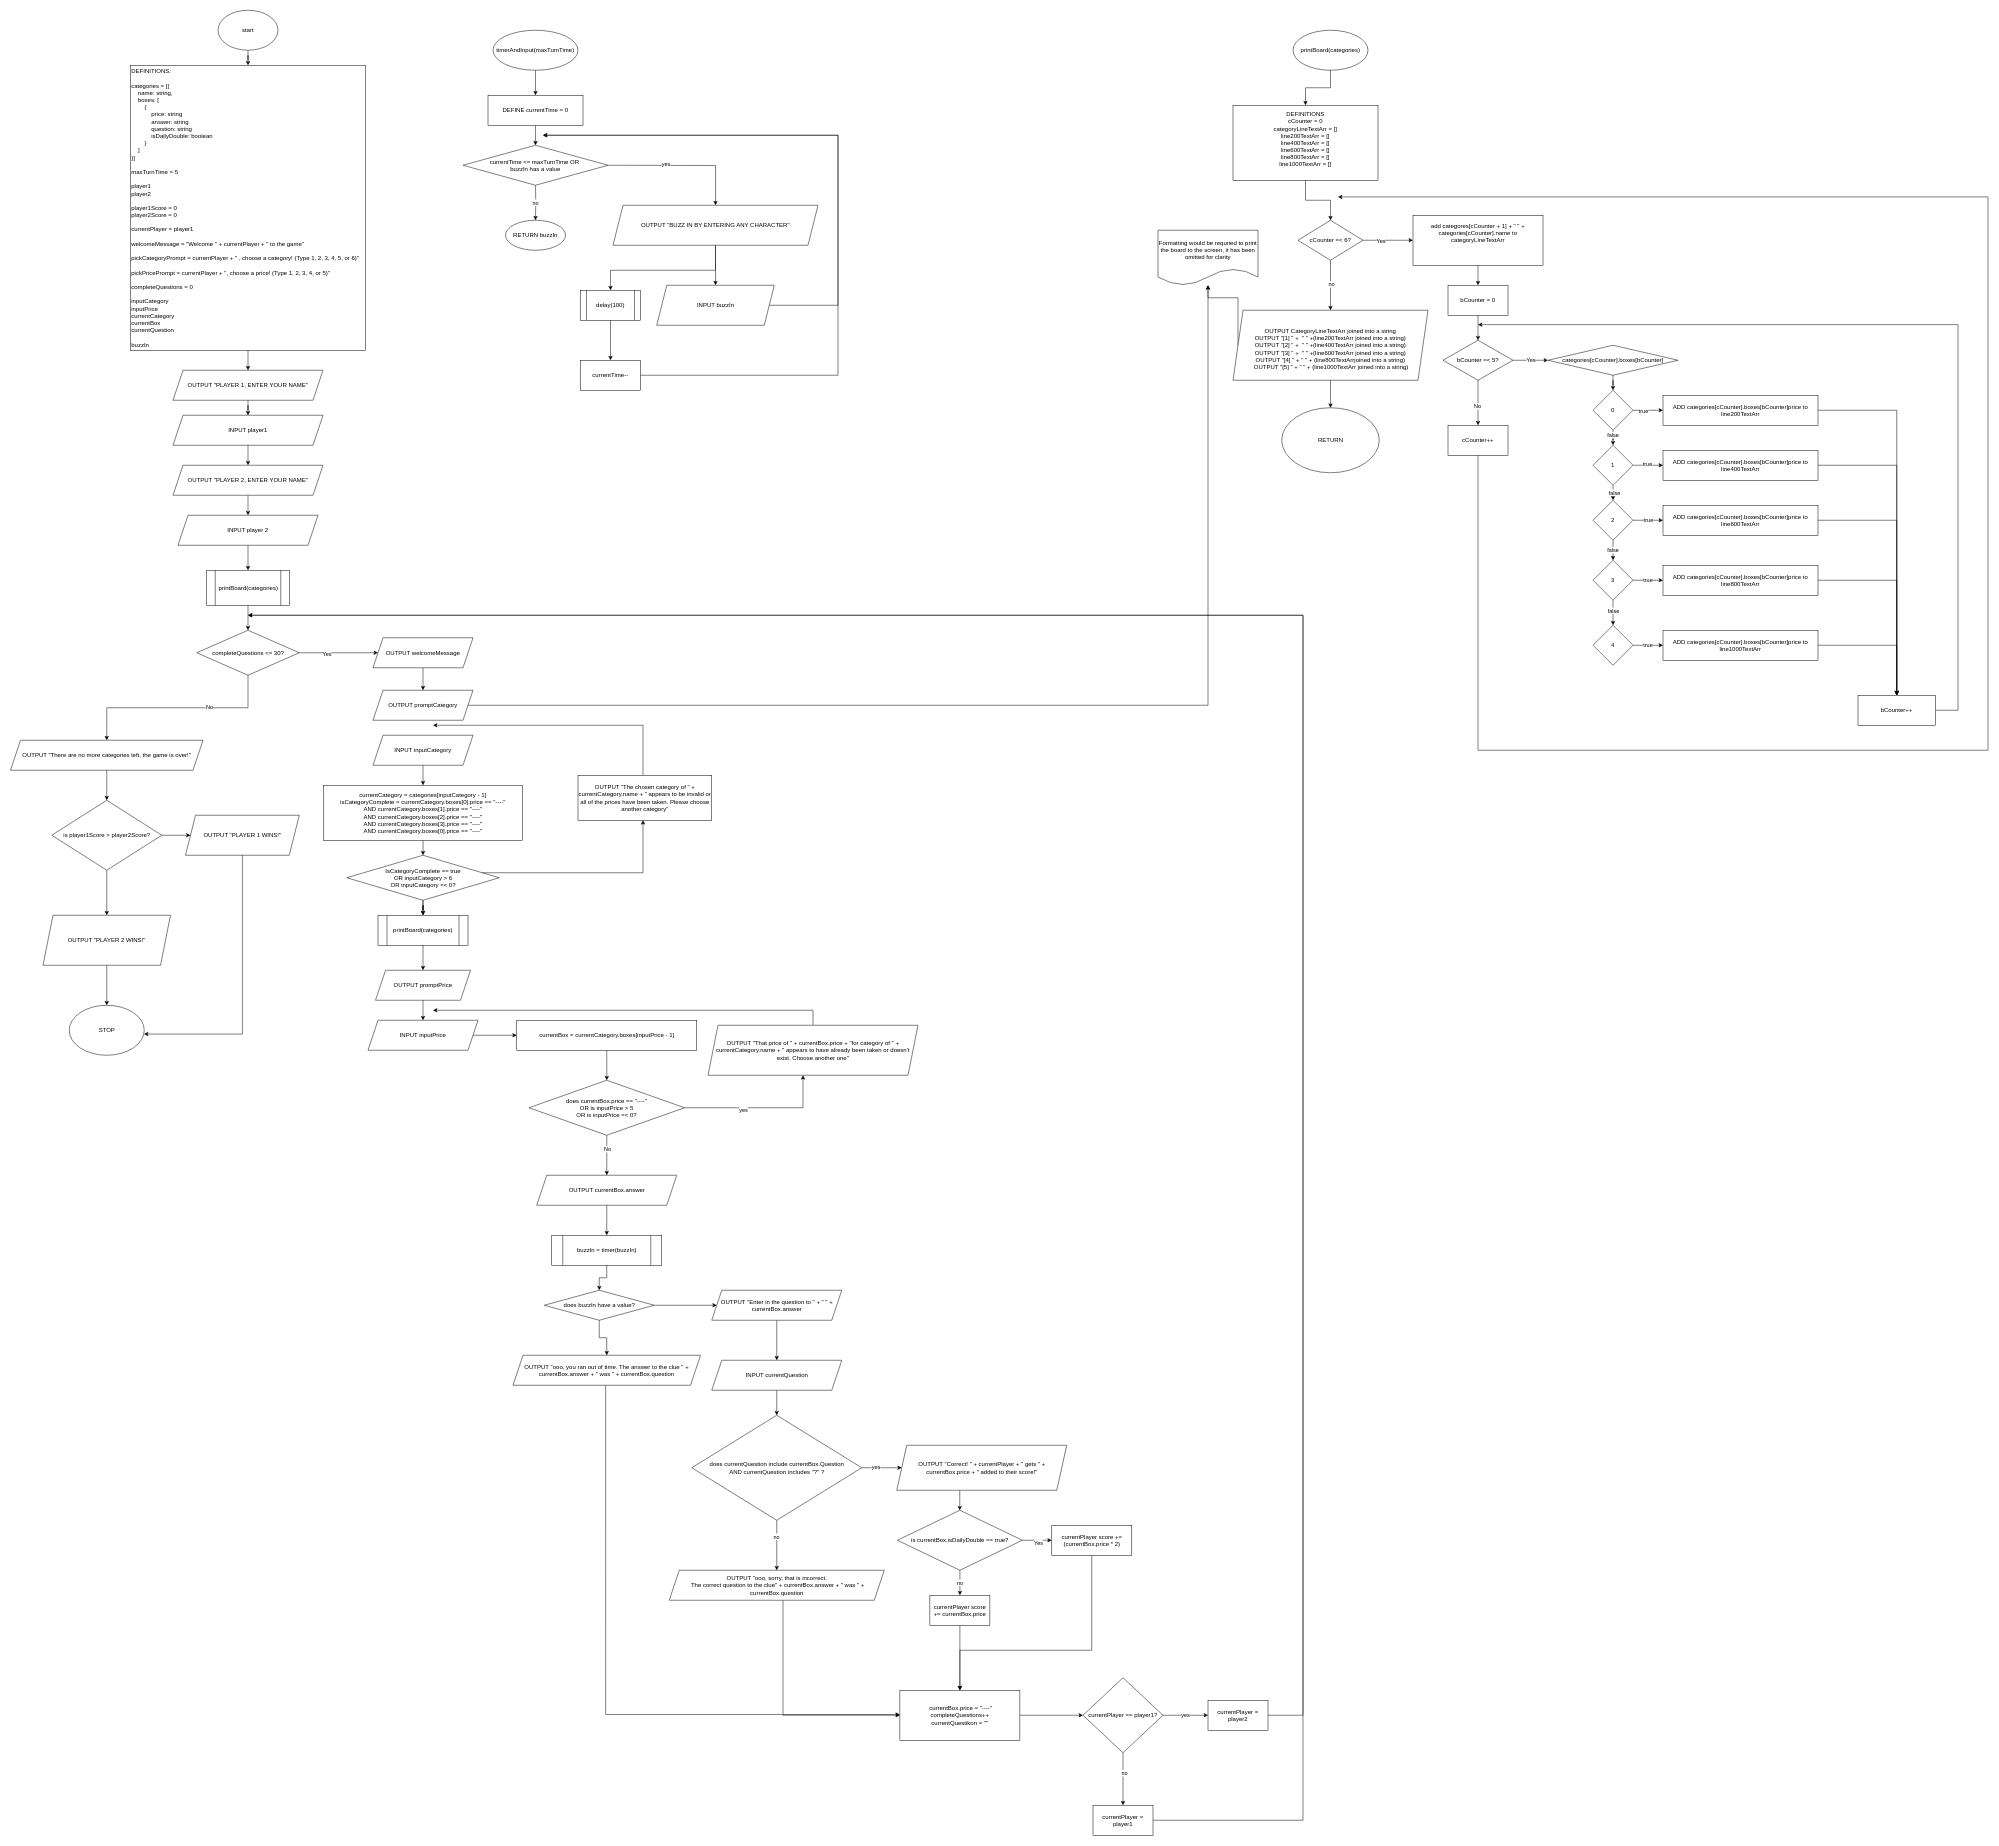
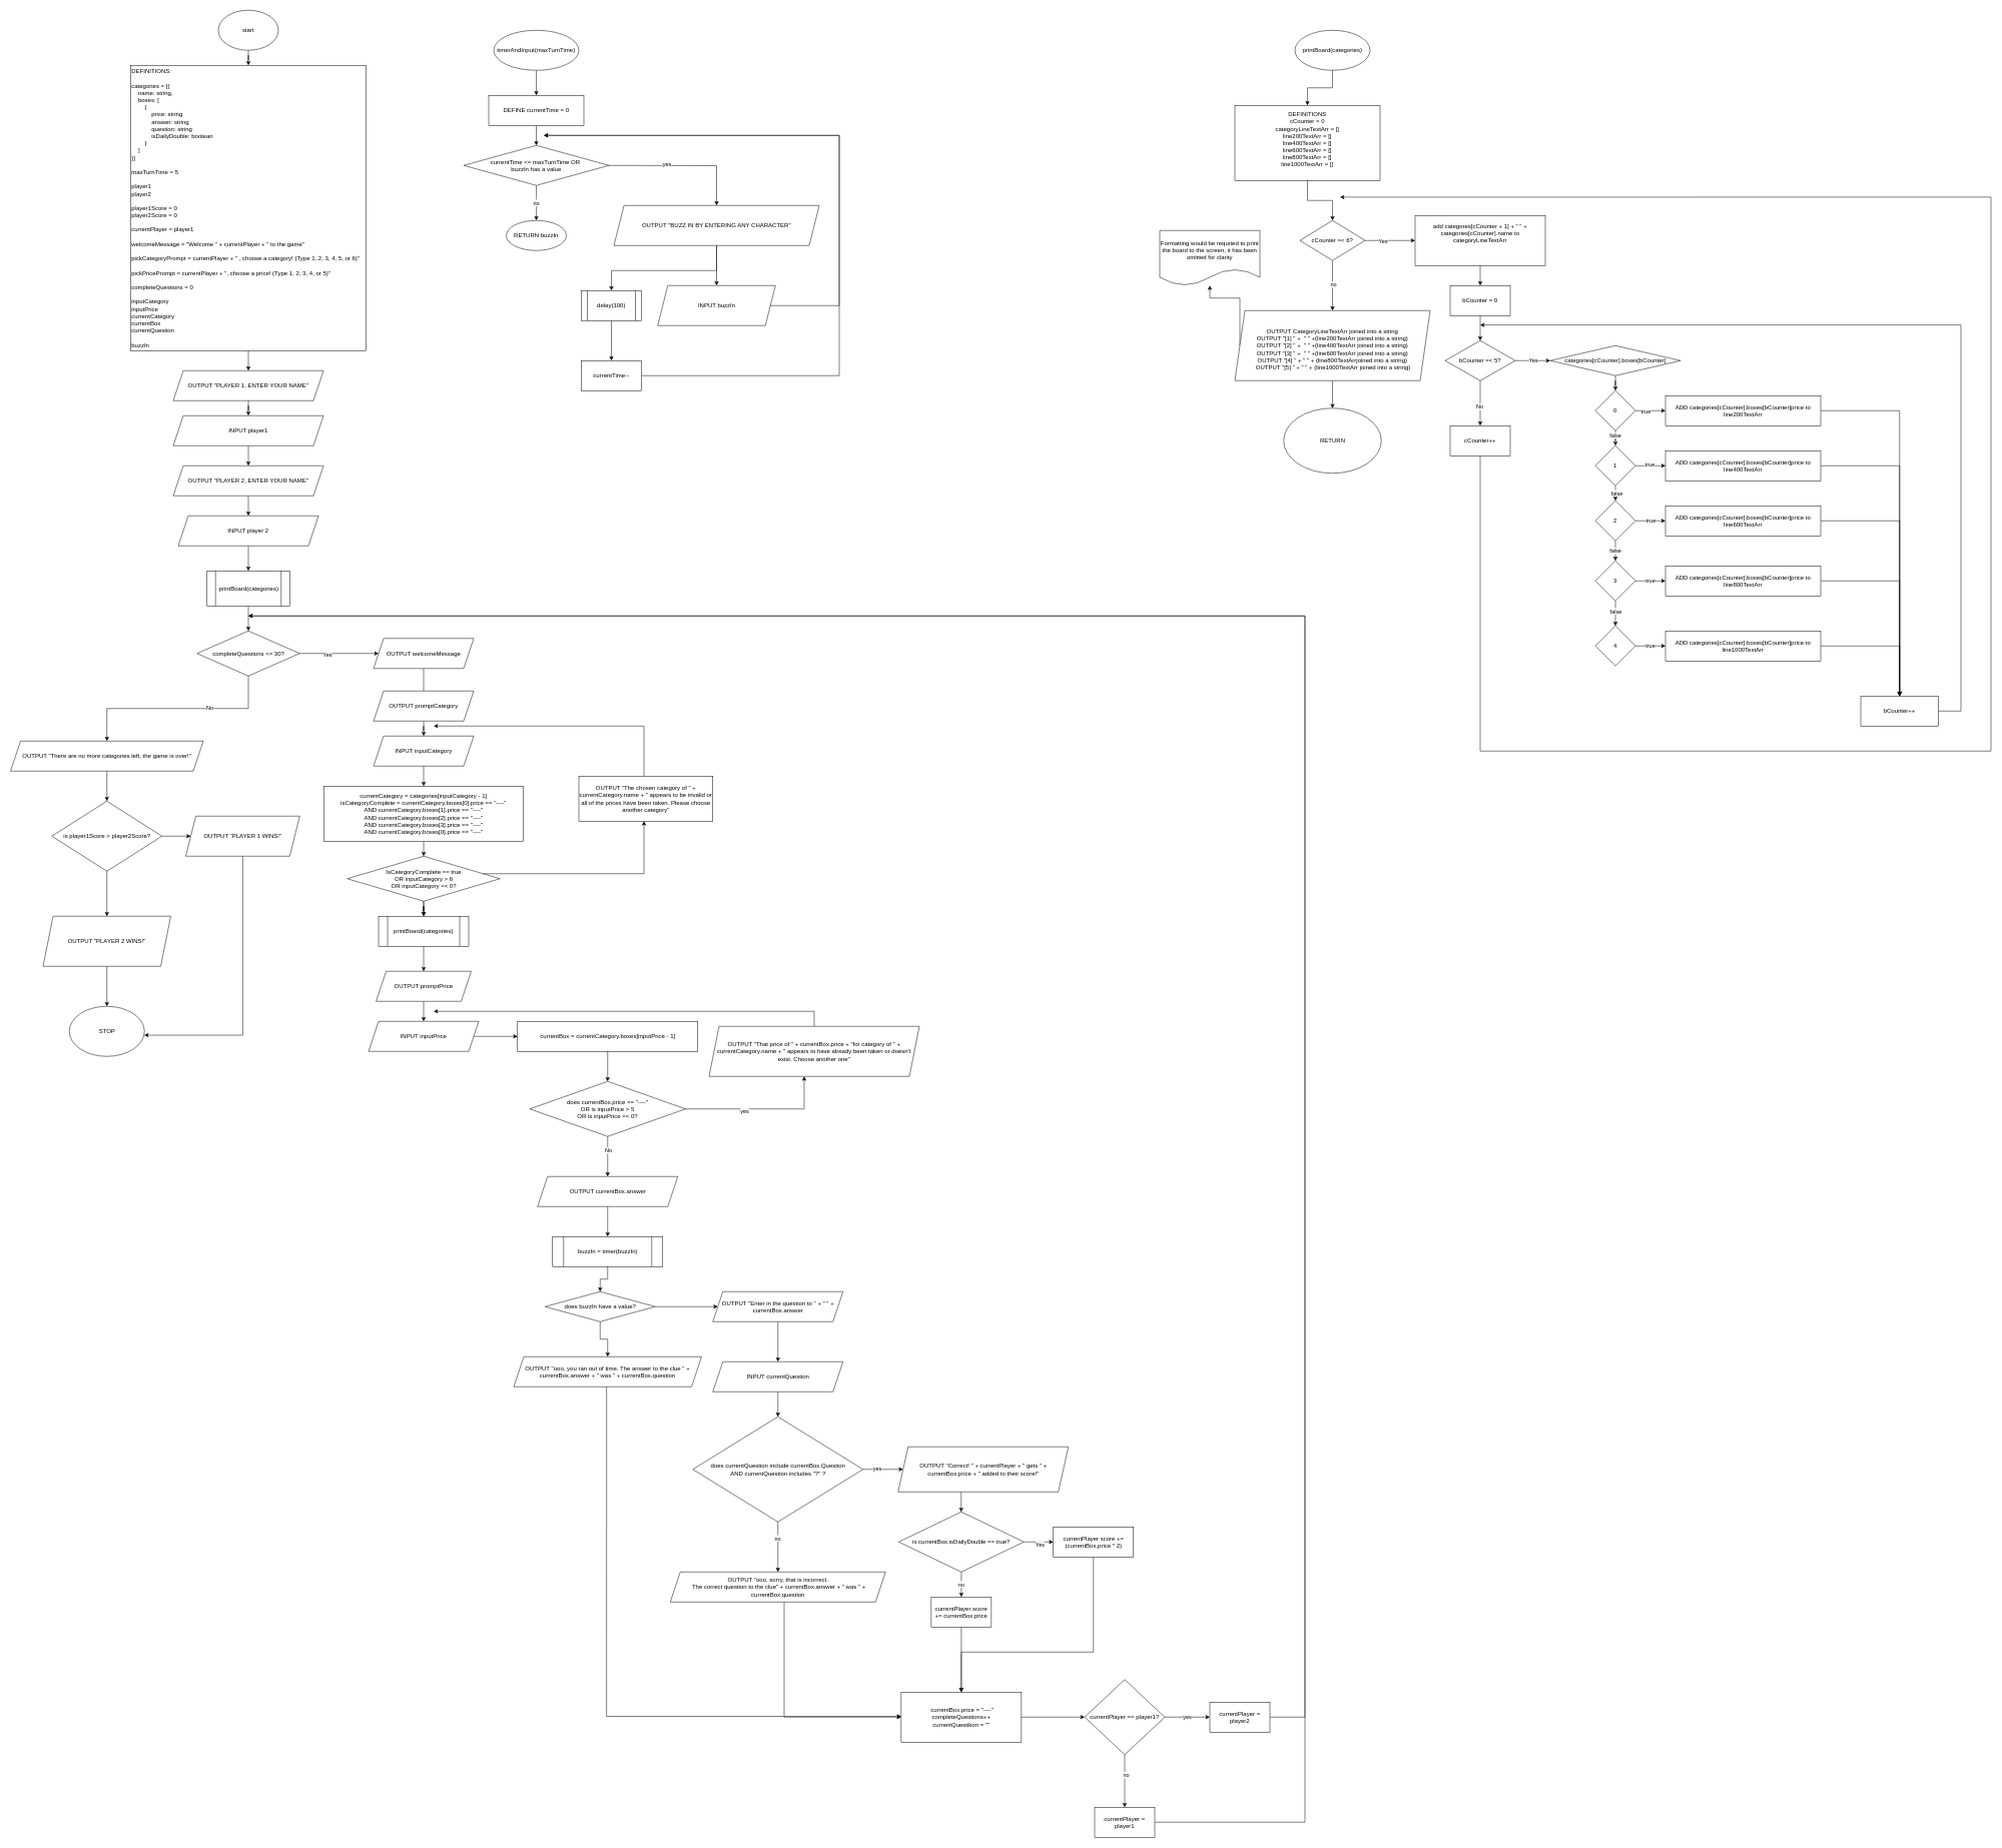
- <mxCell id="78" value="" style="edgeStyle=orthogonalEdgeStyle;rounded=0;orthogonalLoop=1;jettySize=auto;html=1;" edge="1" parent="1" source="79" target="81"><mxGeometry relative="1" as="geometry" /></mxCell>
+ <mxCell id="78" value="" style="edgeStyle=orthogonalEdgeStyle;rounded=0;orthogonalLoop=1;jettySize=auto;html=1;endArrow=none;" edge="1" parent="1" source="79" target="81"><mxGeometry relative="1" as="geometry" /></mxCell>
- <mxCell id="85" value="" style="edgeStyle=orthogonalEdgeStyle;rounded=0;orthogonalLoop=1;jettySize=auto;html=1;" edge="1" parent="1" source="81" target="155"><mxGeometry relative="1" as="geometry"><mxPoint x="835" y="1445" as="sourcePoint" /><mxPoint x="835" y="1590" as="targetPoint" /></mxGeometry></mxCell>
+ <mxCell id="85" value="" style="edgeStyle=orthogonalEdgeStyle;rounded=0;orthogonalLoop=1;jettySize=auto;html=1;" edge="1" parent="1" source="81" target="86"><mxGeometry relative="1" as="geometry"><mxPoint x="835" y="1445" as="sourcePoint" /><mxPoint x="835" y="1590" as="targetPoint" /></mxGeometry></mxCell>
